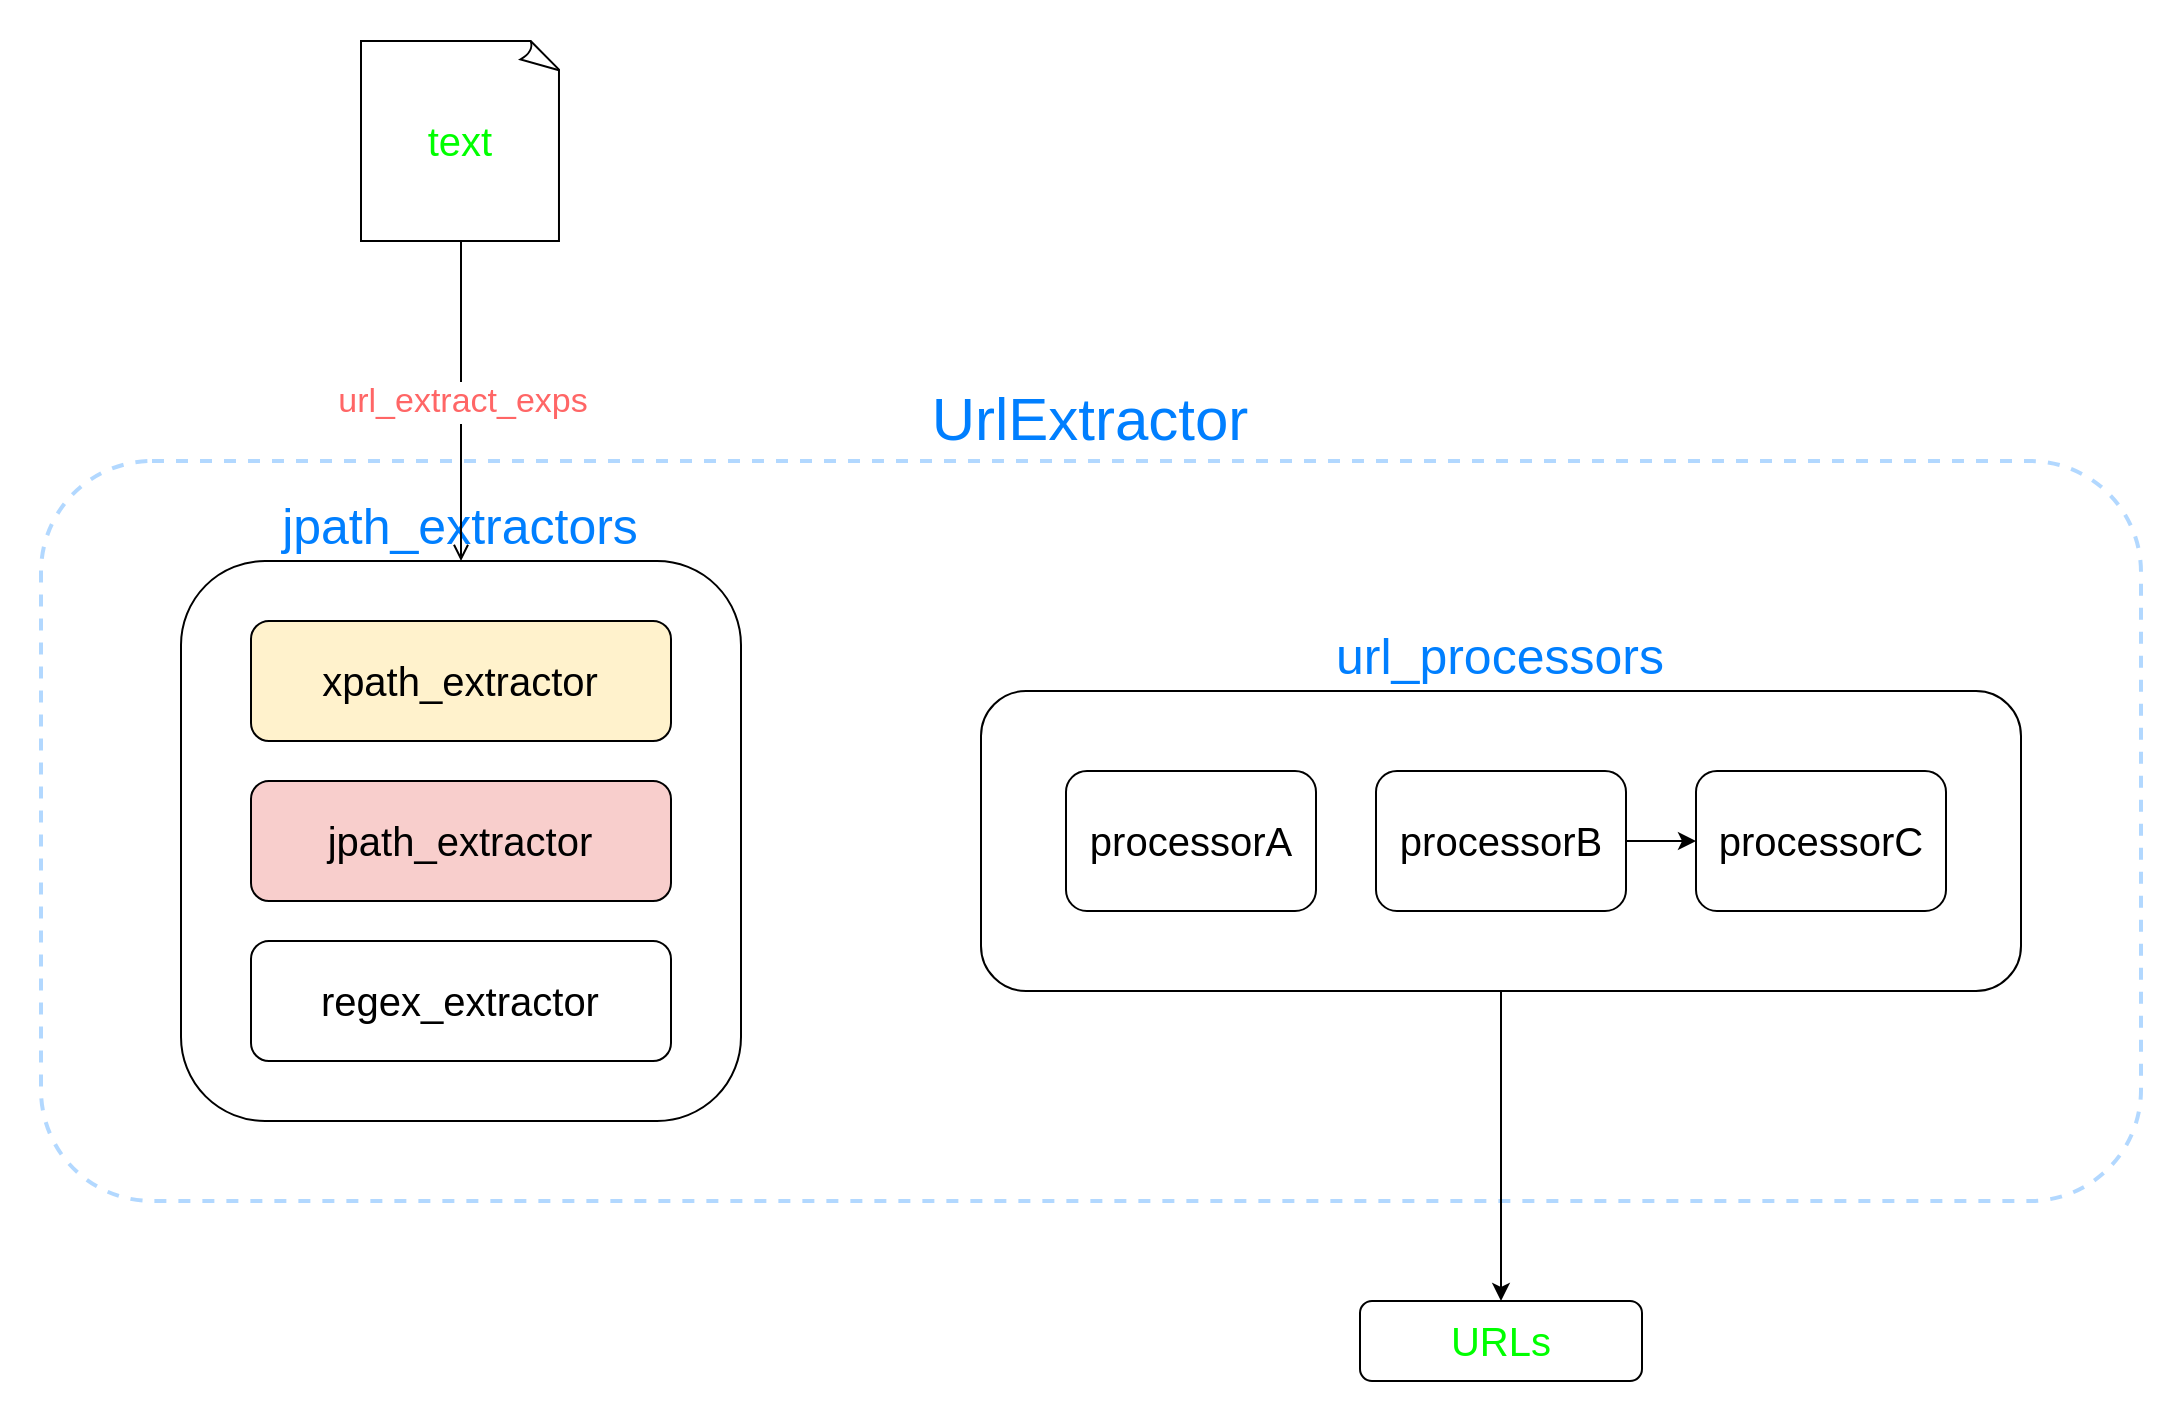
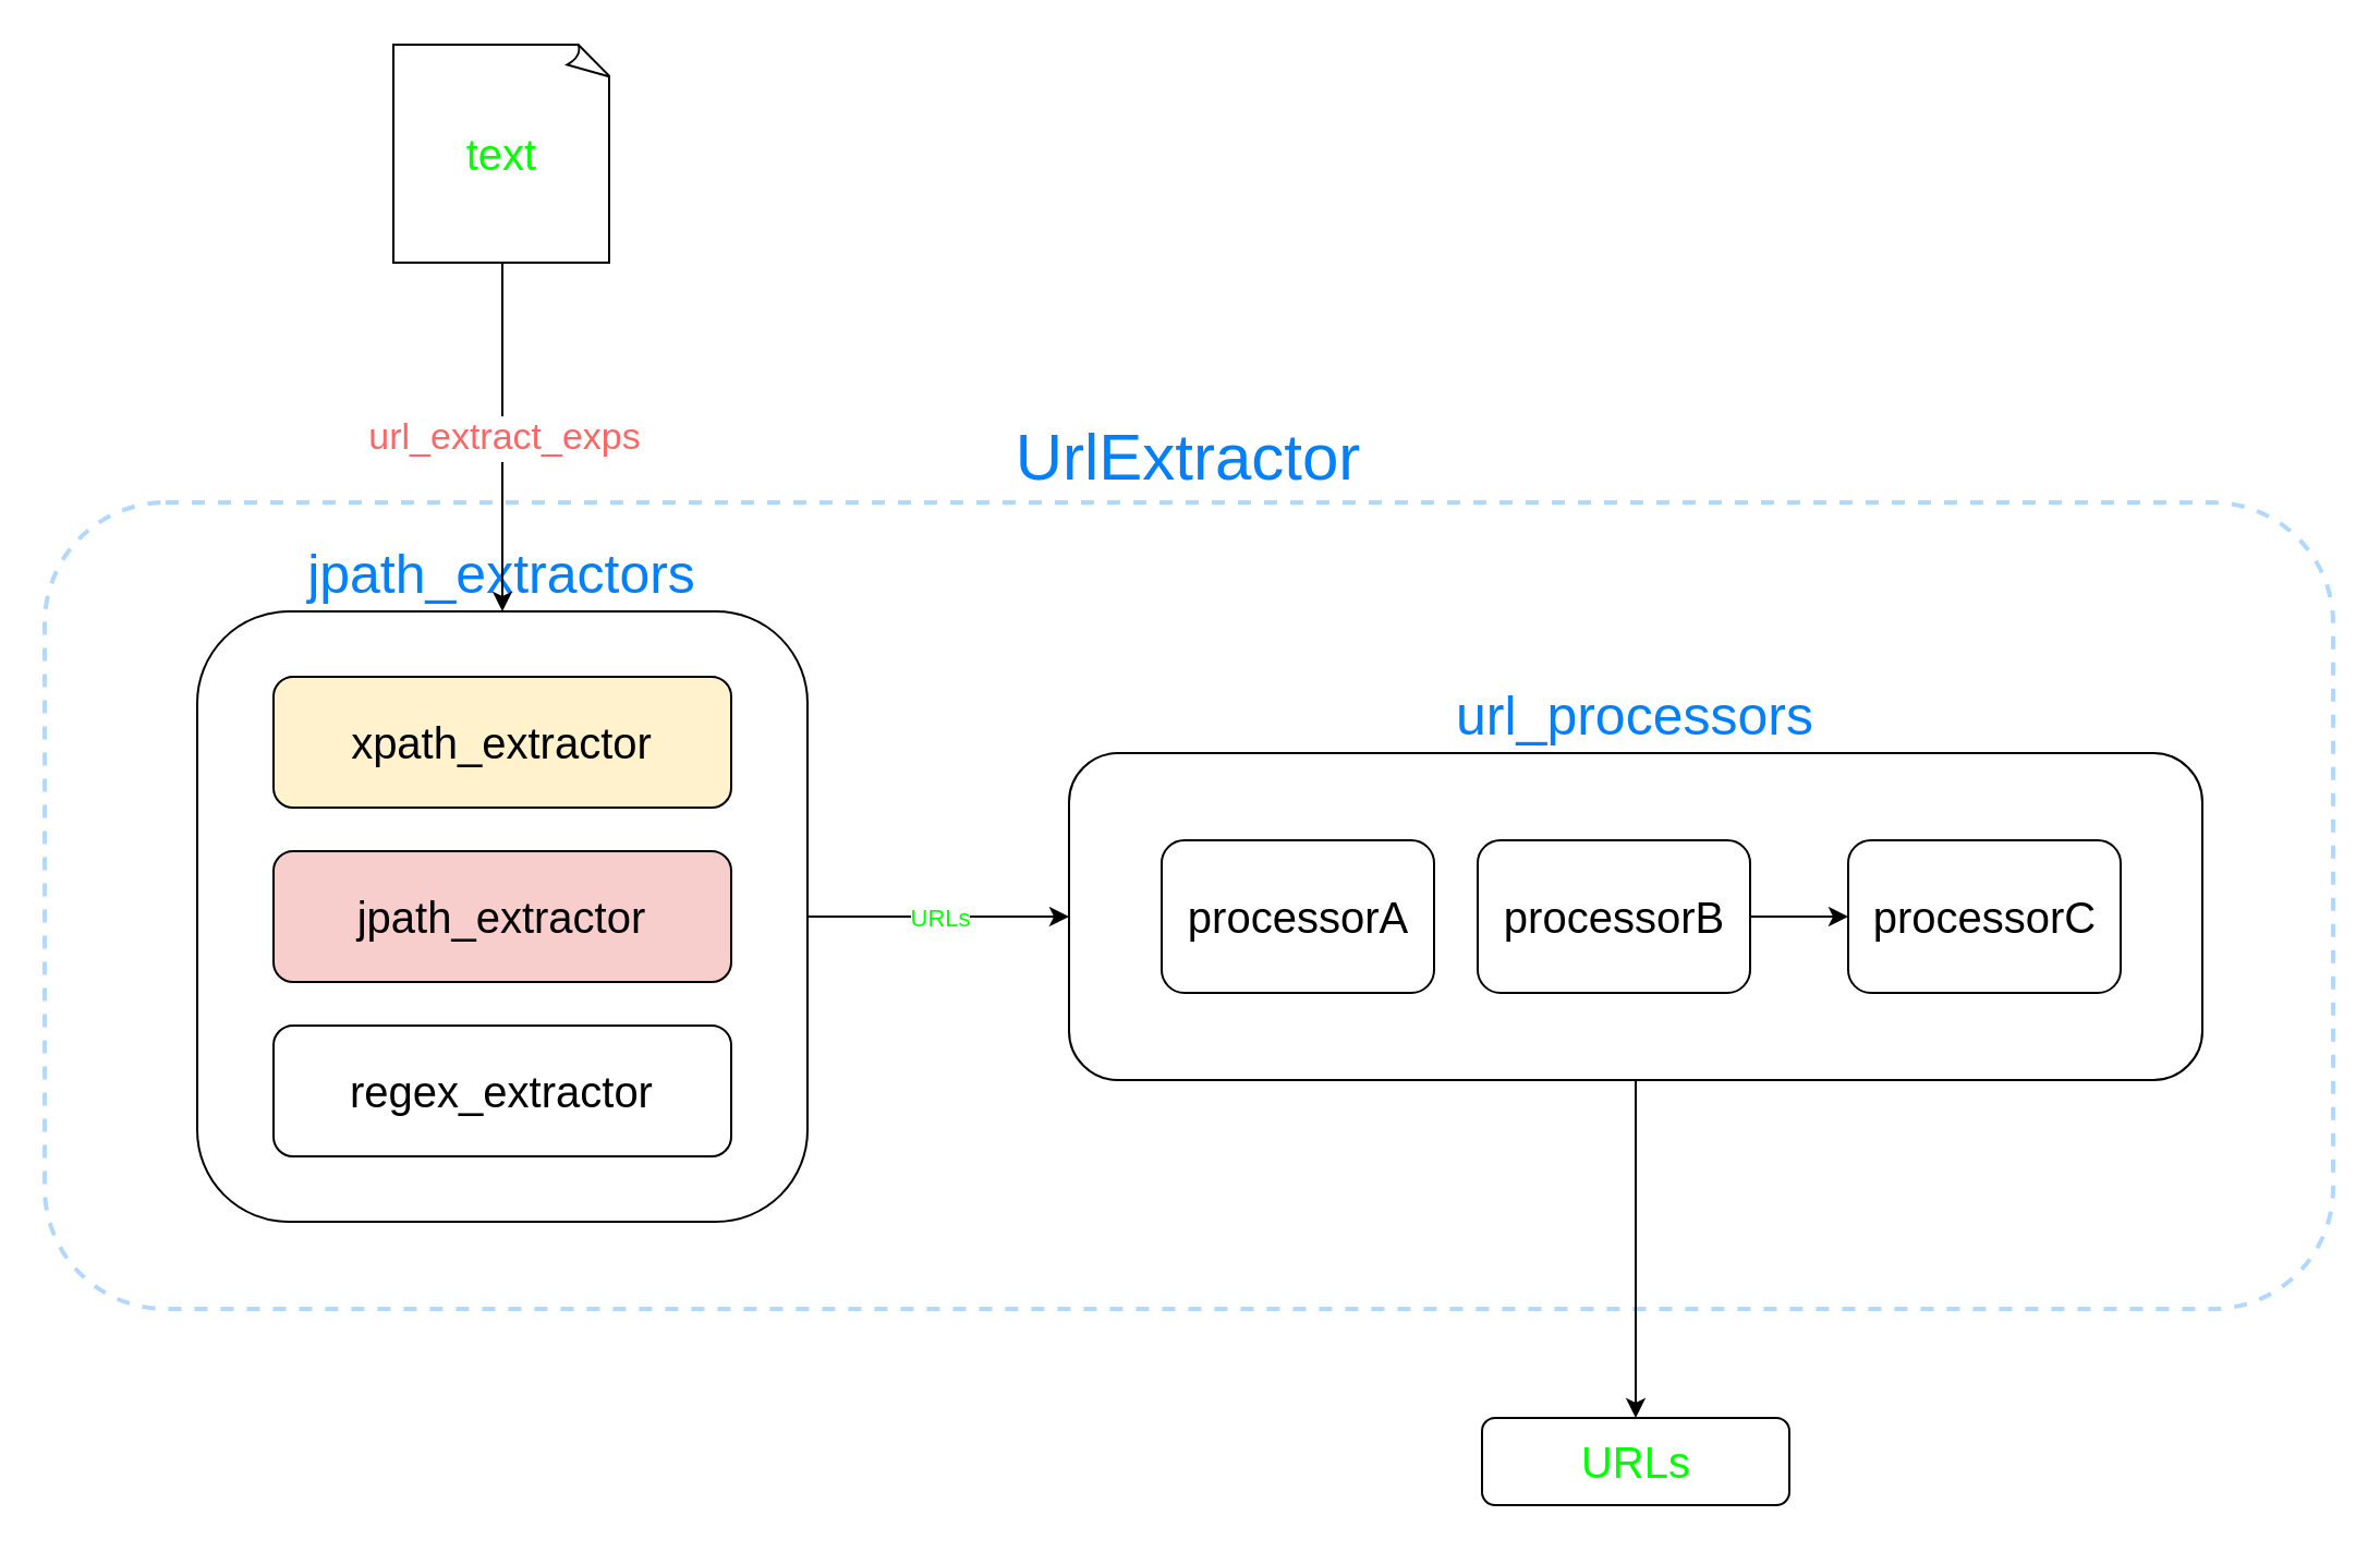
- <mxCell id="12" value="" style="endArrow=open;html=1;rounded=1;exitX=0.5;exitY=1;exitDx=0;exitDy=0;exitPerimeter=0;entryX=0.5;entryY=0;entryDx=0;entryDy=0;fontSize=13;" parent="1" source="11" target="3" edge="1"><mxGeometry relative="1" as="geometry"><mxPoint x="480" y="370" as="sourcePoint" /><mxPoint x="580" y="370" as="targetPoint" /></mxGeometry></mxCell>
+ <mxCell id="12" value="" style="endArrow=classic;html=1;rounded=1;exitX=0.5;exitY=1;exitDx=0;exitDy=0;exitPerimeter=0;entryX=0.5;entryY=0;entryDx=0;entryDy=0;fontSize=13;" parent="1" source="11" target="3" edge="1"><mxGeometry relative="1" as="geometry"><mxPoint x="480" y="370" as="sourcePoint" /><mxPoint x="580" y="370" as="targetPoint" /></mxGeometry></mxCell>
+ <mxCell id="15" value="" style="endArrow=classic;html=1;rounded=1;exitX=1;exitY=0.5;exitDx=0;exitDy=0;entryX=0;entryY=0.5;entryDx=0;entryDy=0;fontSize=15;" parent="1" source="3" target="7" edge="1"><mxGeometry relative="1" as="geometry"><mxPoint x="460" y="270" as="sourcePoint" /><mxPoint x="560" y="270" as="targetPoint" /></mxGeometry></mxCell>
+ <mxCell id="16" value="&lt;font color=&quot;#00ff00&quot;&gt;URLs&lt;/font&gt;" style="edgeLabel;resizable=0;html=1;align=center;verticalAlign=middle;rounded=1;" parent="15" connectable="0" vertex="1"><mxGeometry relative="1" as="geometry" /></mxCell>
- <mxCell id="9" value="&lt;font style=&quot;font-size: 20px;&quot;&gt;processorB&lt;/font&gt;" style="rounded=1;whiteSpace=wrap;html=1;" parent="1" vertex="1"><mxGeometry x="687.5" y="385" width="125" height="70" as="geometry" /></mxCell>
+ <mxCell id="9" value="&lt;font style=&quot;font-size: 20px;&quot;&gt;processorB&lt;/font&gt;" style="rounded=1;whiteSpace=wrap;html=1;" parent="1" vertex="1"><mxGeometry x="677.5" y="385" width="125" height="70" as="geometry" /></mxCell>
